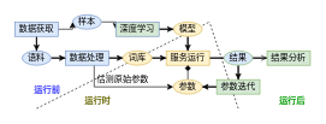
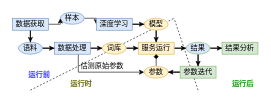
- <mxCell id="27" value="深度学习" style="rounded=0;whiteSpace=wrap;html=1;fillColor=#d5e8d4;strokeColor=#6c8ebf;" vertex="1" parent="1"><mxGeometry x="160" y="30" width="60" height="20" as="geometry" /></mxCell>
+ <mxCell id="27" value="深度学习" style="rounded=0;whiteSpace=wrap;html=1;fillColor=#dae8fc;strokeColor=#6c8ebf;" vertex="1" parent="1"><mxGeometry x="160" y="30" width="60" height="20" as="geometry" /></mxCell>
- <mxCell id="7" value="" style="edgeStyle=orthogonalEdgeStyle;rounded=0;orthogonalLoop=1;jettySize=auto;html=1;endArrow=none;" edge="1" parent="1" source="8" target="19"><mxGeometry relative="1" as="geometry" /></mxCell>
+ <mxCell id="7" value="" style="edgeStyle=orthogonalEdgeStyle;rounded=0;orthogonalLoop=1;jettySize=auto;html=1;" edge="1" parent="1" source="8" target="19"><mxGeometry relative="1" as="geometry" /></mxCell>
- <mxCell id="18" value="" style="edgeStyle=orthogonalEdgeStyle;rounded=0;orthogonalLoop=1;jettySize=auto;html=1;endArrow=open;" edge="1" parent="1" source="19" target="21"><mxGeometry relative="1" as="geometry" /></mxCell>
+ <mxCell id="18" value="" style="edgeStyle=orthogonalEdgeStyle;rounded=0;orthogonalLoop=1;jettySize=auto;html=1;" edge="1" parent="1" source="19" target="21"><mxGeometry relative="1" as="geometry" /></mxCell>
